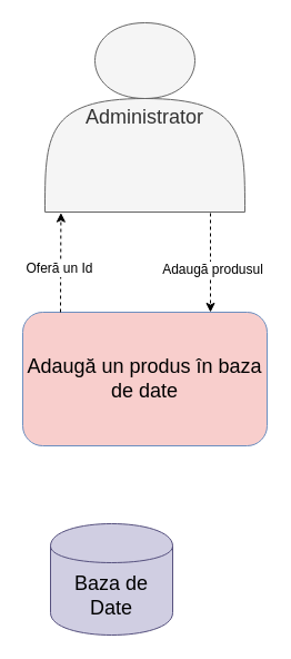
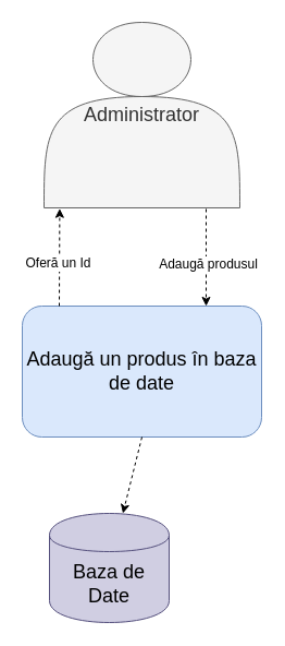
- <mxCell id="3" value="&lt;font style=&quot;font-size: 18px&quot;&gt;Adaugă un produs în baza&lt;br&gt;de date&lt;br&gt;&lt;/font&gt;" style="rounded=1;whiteSpace=wrap;html=1;fillColor=#f8cecc;strokeColor=#6c8ebf;" vertex="1" parent="1"><mxGeometry x="20" y="280" width="220" height="120" as="geometry" /></mxCell>
+ <mxCell id="3" value="&lt;font style=&quot;font-size: 18px&quot;&gt;Adaugă un produs în baza&lt;br&gt;de date&lt;br&gt;&lt;/font&gt;" style="rounded=1;whiteSpace=wrap;html=1;fillColor=#dae8fc;strokeColor=#6c8ebf;" vertex="1" parent="1"><mxGeometry x="20" y="280" width="220" height="120" as="geometry" /></mxCell>
+ <mxCell id="9" value="" style="endArrow=classic;html=1;dashed=1;exitX=0.5;exitY=1;exitDx=0;exitDy=0;" edge="1" parent="1" source="3" target="8"><mxGeometry width="50" height="50" relative="1" as="geometry"><mxPoint x="390" y="430" as="sourcePoint" /><mxPoint x="240" y="470" as="targetPoint" /></mxGeometry></mxCell>
